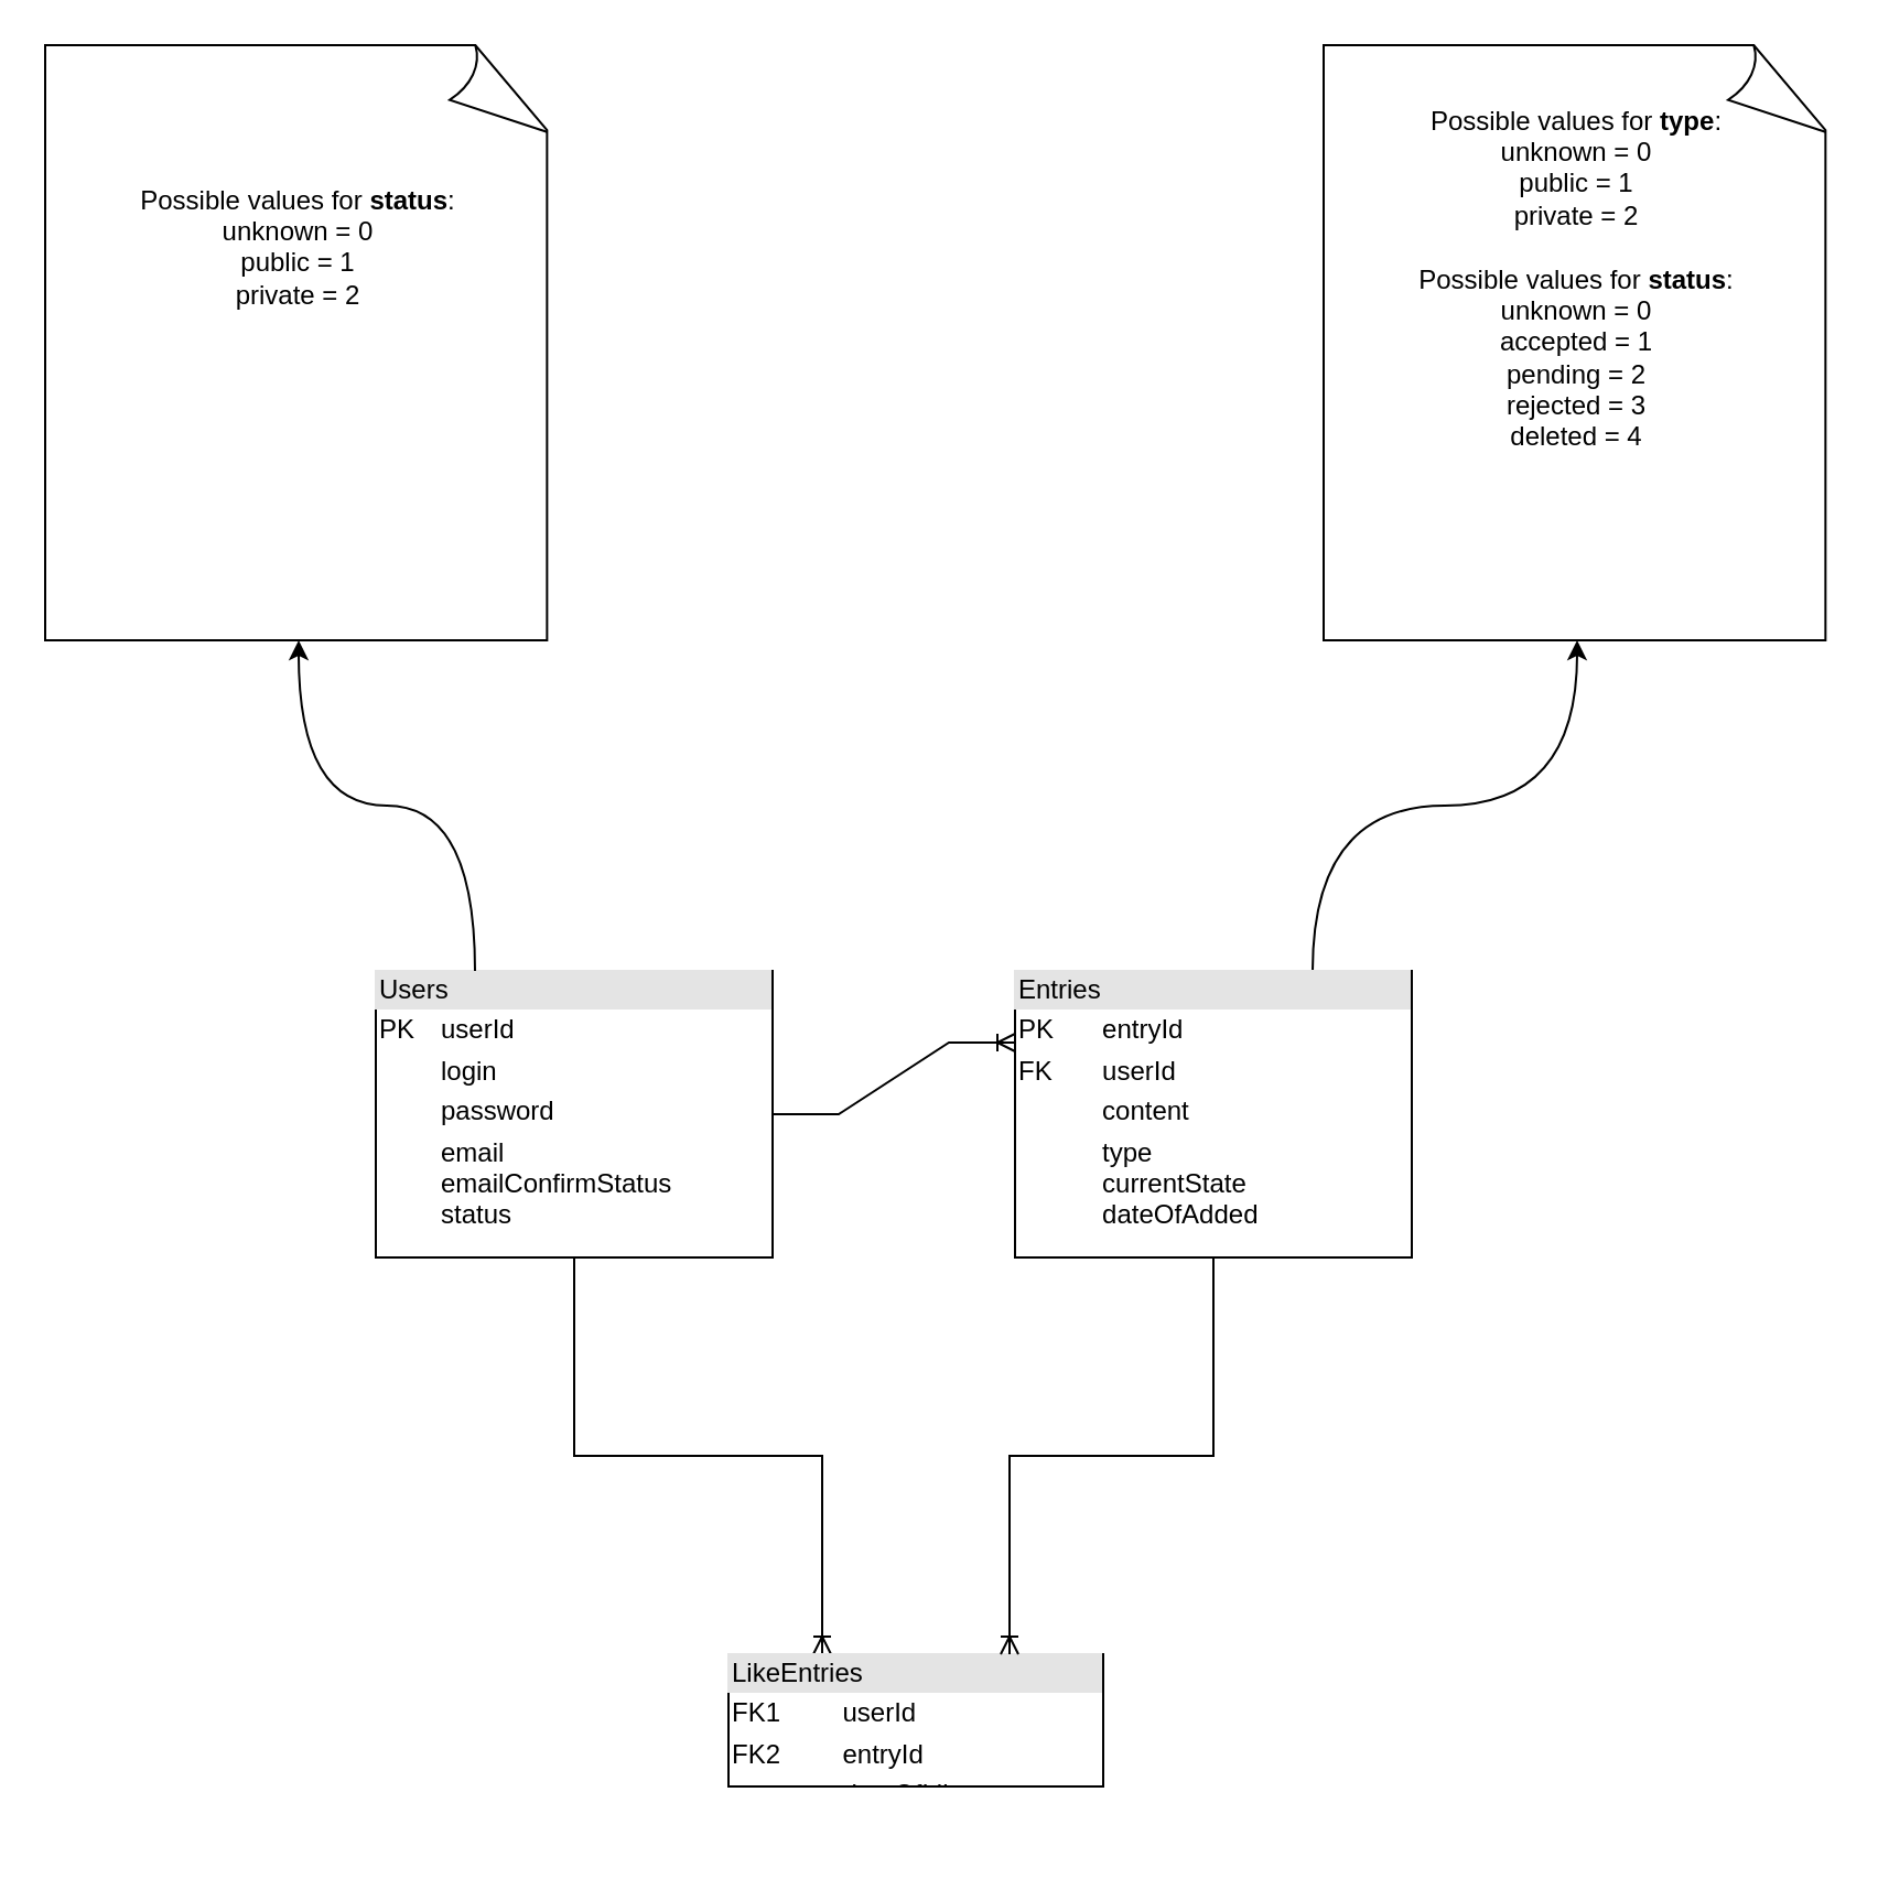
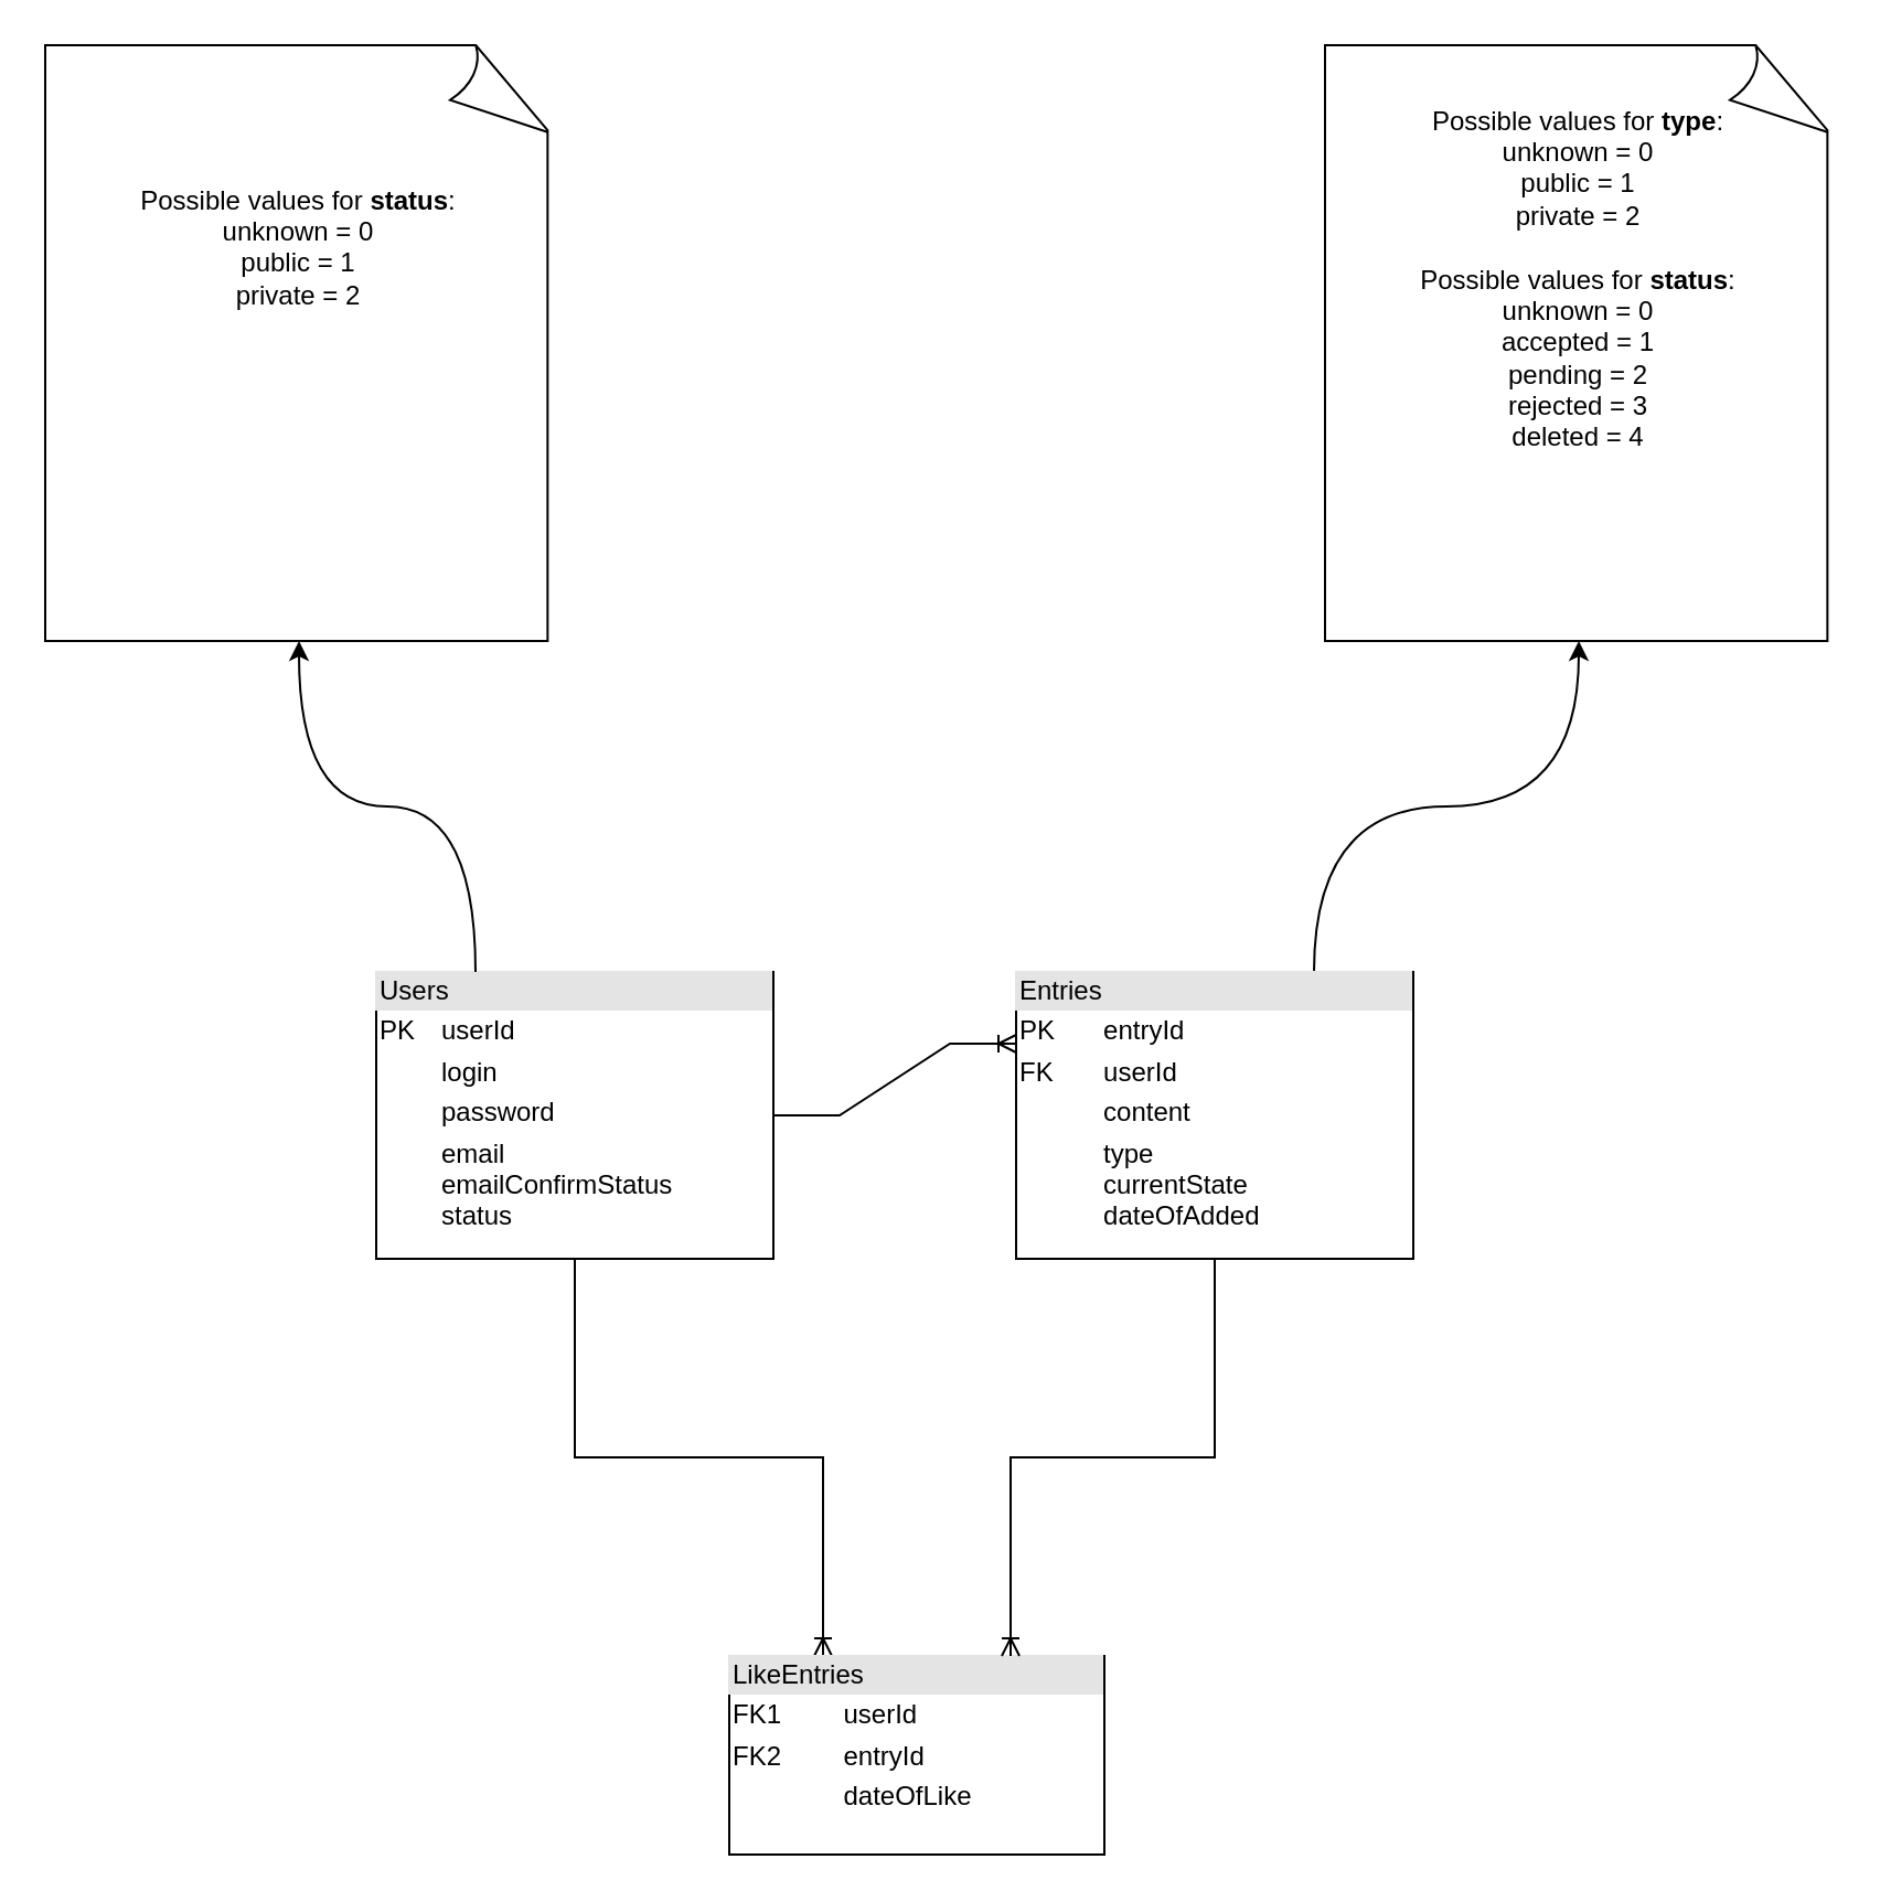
- <mxCell id="6" value="&lt;div style=&quot;box-sizing: border-box ; width: 100% ; background: #e4e4e4 ; padding: 2px&quot;&gt;LikeEntries&lt;br&gt;&lt;/div&gt;&lt;table style=&quot;width: 100% ; font-size: 1em&quot; cellspacing=&quot;0&quot; cellpadding=&quot;2&quot;&gt;&lt;tbody&gt;&lt;tr&gt;&lt;td&gt;FK1&lt;/td&gt;&lt;td&gt;userId&lt;/td&gt;&lt;/tr&gt;&lt;tr&gt;&lt;td&gt;FK2&lt;/td&gt;&lt;td&gt;entryId&lt;/td&gt;&lt;/tr&gt;&lt;tr&gt;&lt;td&gt;&lt;br&gt;&lt;/td&gt;&lt;td&gt;dateOfLike&lt;/td&gt;&lt;/tr&gt;&lt;/tbody&gt;&lt;/table&gt;" style="verticalAlign=top;align=left;overflow=fill;html=1;" parent="1" vertex="1"><mxGeometry x="330" y="750" width="170" height="60" as="geometry" /></mxCell>
+ <mxCell id="6" value="&lt;div style=&quot;box-sizing: border-box ; width: 100% ; background: #e4e4e4 ; padding: 2px&quot;&gt;LikeEntries&lt;br&gt;&lt;/div&gt;&lt;table style=&quot;width: 100% ; font-size: 1em&quot; cellspacing=&quot;0&quot; cellpadding=&quot;2&quot;&gt;&lt;tbody&gt;&lt;tr&gt;&lt;td&gt;FK1&lt;/td&gt;&lt;td&gt;userId&lt;/td&gt;&lt;/tr&gt;&lt;tr&gt;&lt;td&gt;FK2&lt;/td&gt;&lt;td&gt;entryId&lt;/td&gt;&lt;/tr&gt;&lt;tr&gt;&lt;td&gt;&lt;br&gt;&lt;/td&gt;&lt;td&gt;dateOfLike&lt;/td&gt;&lt;/tr&gt;&lt;/tbody&gt;&lt;/table&gt;" style="verticalAlign=top;align=left;overflow=fill;html=1;" parent="1" vertex="1"><mxGeometry x="330" y="750" width="170" height="90" as="geometry" /></mxCell>
